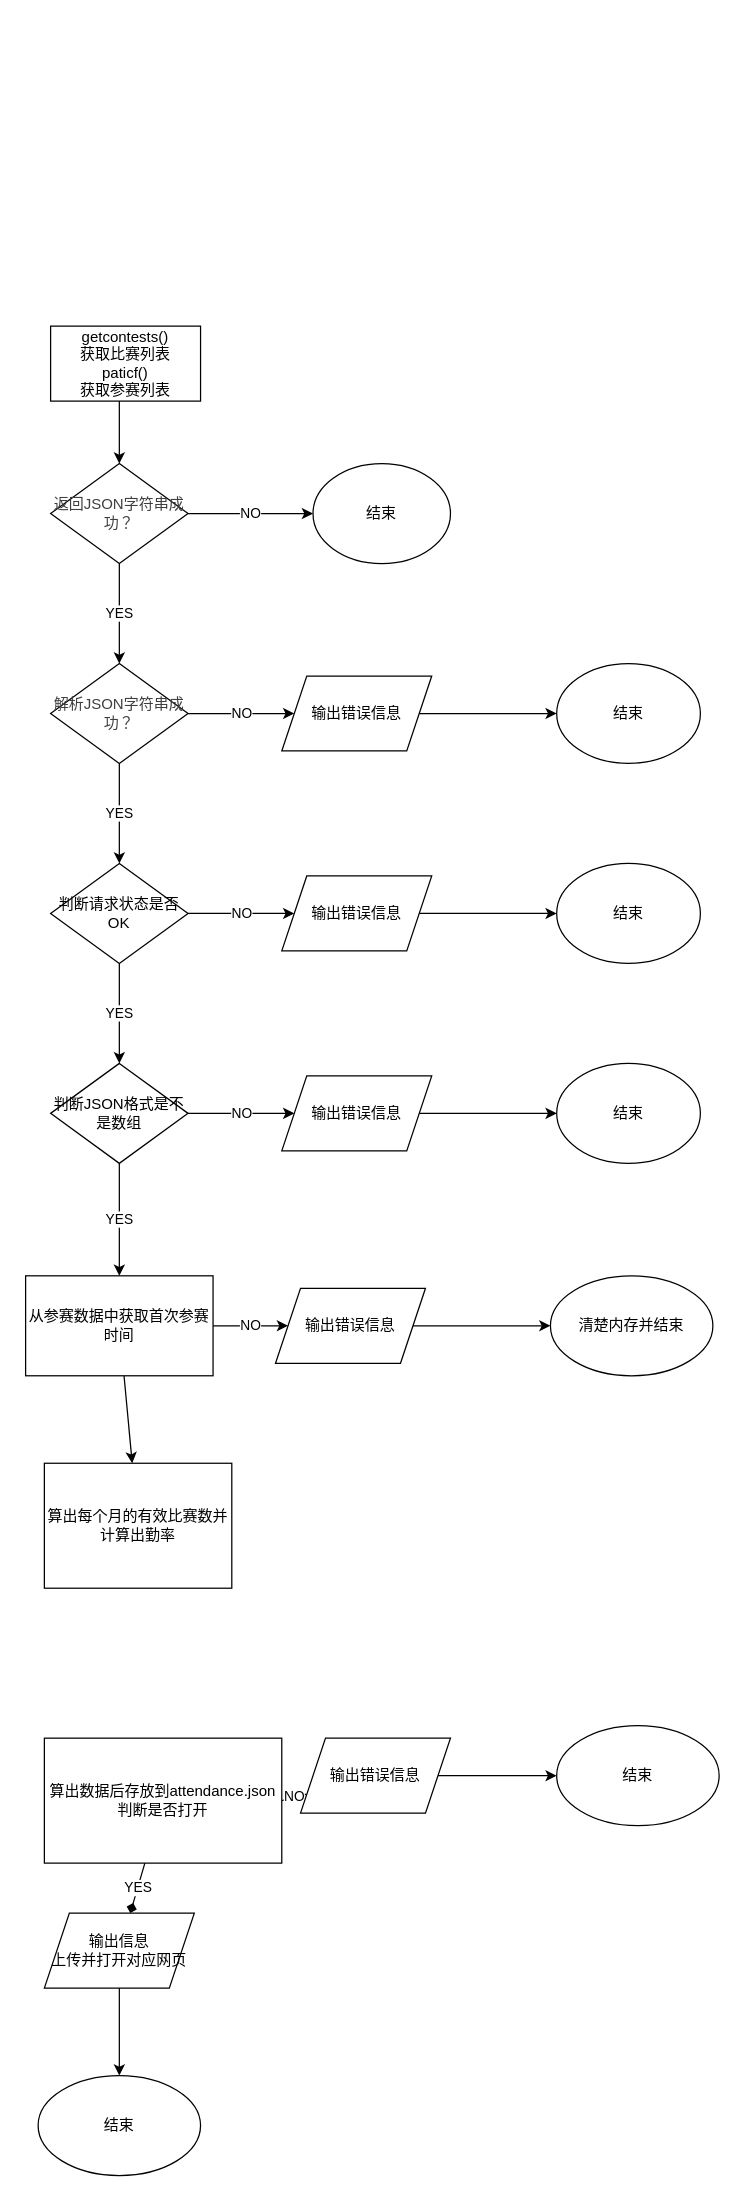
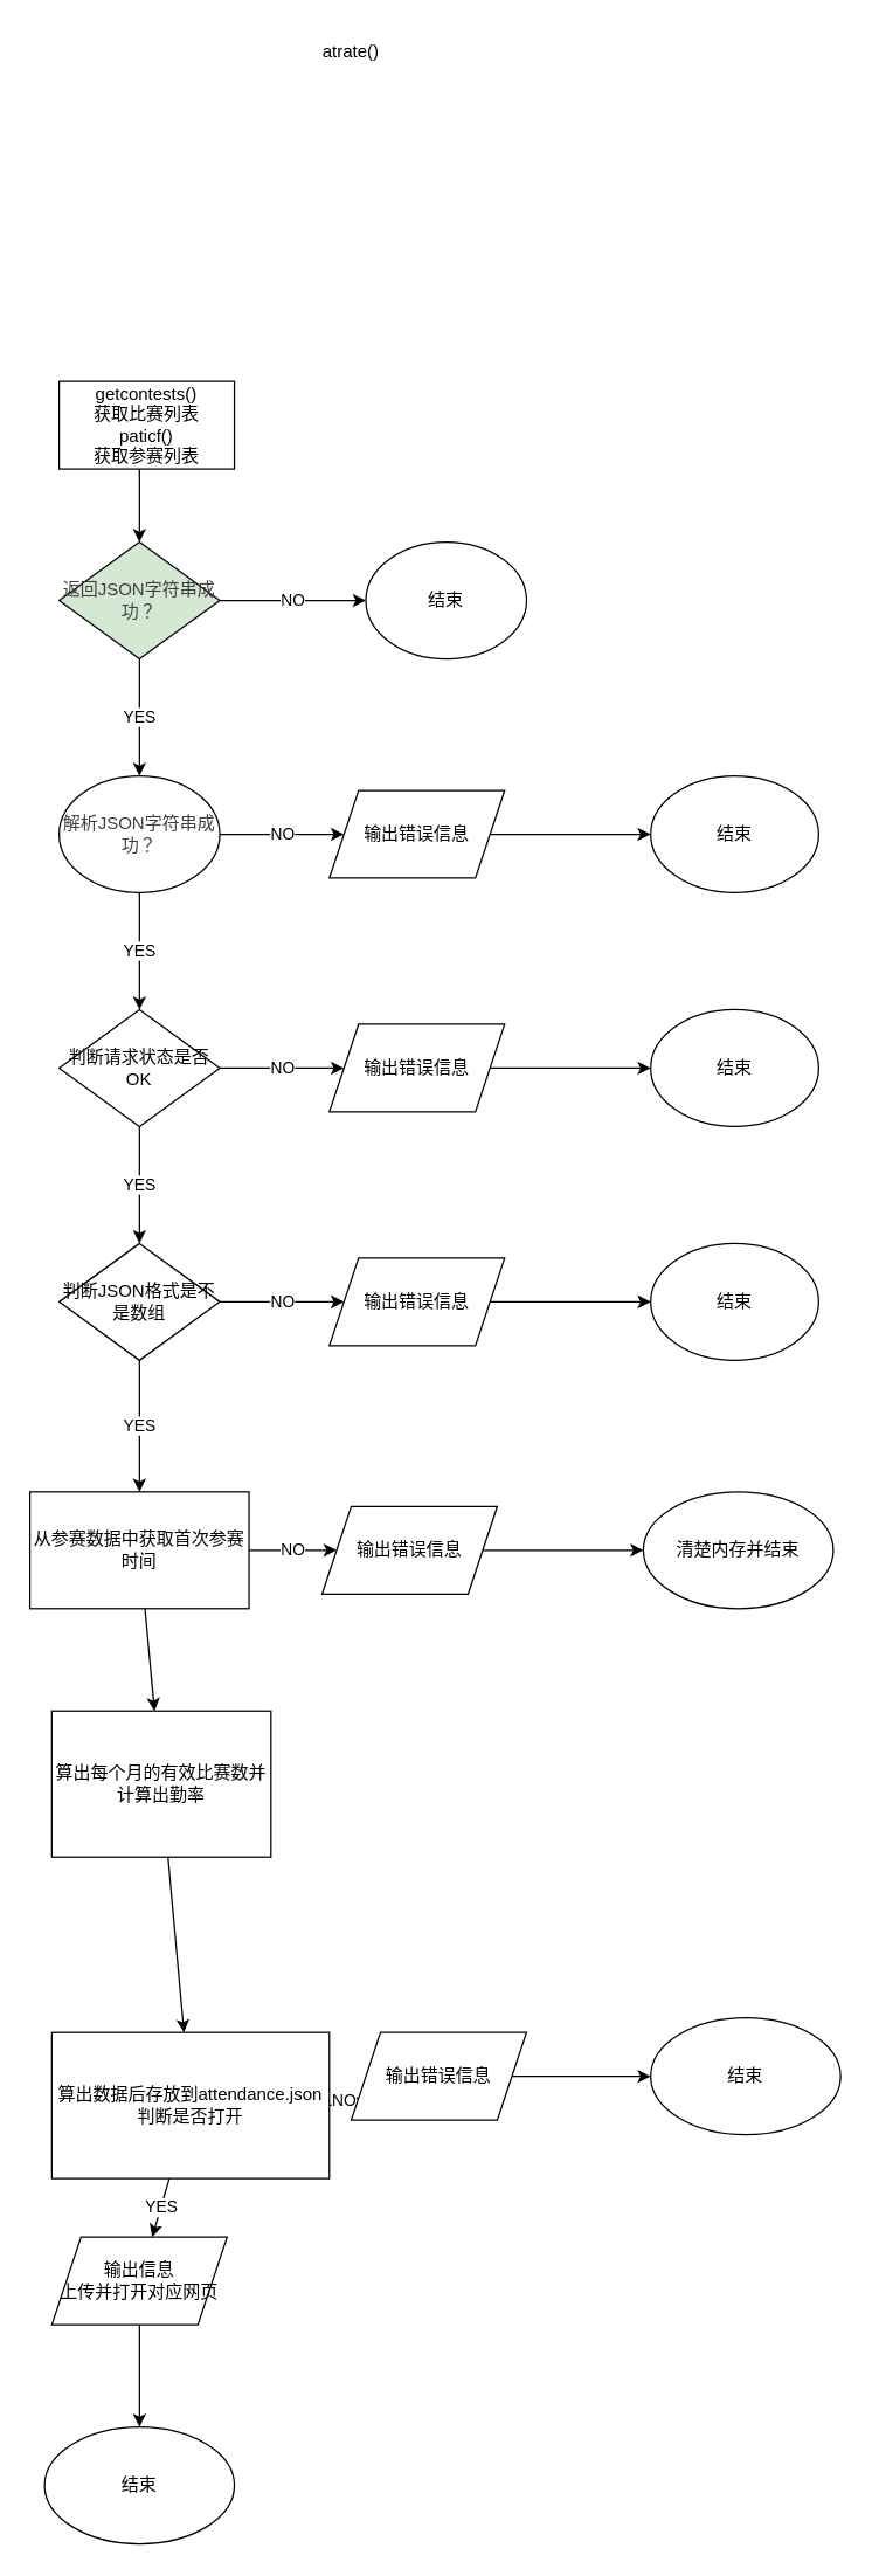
+ <mxCell id="2" value="atrate()" style="text;html=1;align=center;verticalAlign=middle;whiteSpace=wrap;rounded=0;" vertex="1" parent="1"><mxGeometry x="210" y="20" width="60" height="30" as="geometry" /></mxCell>
- <mxCell id="7" value="&lt;span style=&quot;color: rgb(63, 63, 63);&quot;&gt;返回JSON字符串成功？&lt;/span&gt;" style="rhombus;whiteSpace=wrap;html=1;" vertex="1" parent="1"><mxGeometry x="40" y="370" width="110" height="80" as="geometry" /></mxCell>
+ <mxCell id="7" value="&lt;span style=&quot;color: rgb(63, 63, 63);&quot;&gt;返回JSON字符串成功？&lt;/span&gt;" style="rhombus;whiteSpace=wrap;html=1;fillColor=#d5e8d4;" vertex="1" parent="1"><mxGeometry x="40" y="370" width="110" height="80" as="geometry" /></mxCell>
- <mxCell id="11" value="&lt;span style=&quot;color: rgb(63, 63, 63);&quot;&gt;解析JSON字符串成功？&lt;/span&gt;" style="rhombus;whiteSpace=wrap;html=1;" vertex="1" parent="1"><mxGeometry x="40" y="530" width="110" height="80" as="geometry" /></mxCell>
+ <mxCell id="11" value="&lt;span style=&quot;color: rgb(63, 63, 63);&quot;&gt;解析JSON字符串成功？&lt;/span&gt;" style="ellipse;whiteSpace=wrap;html=1;" vertex="1" parent="1"><mxGeometry x="40" y="530" width="110" height="80" as="geometry" /></mxCell>
+ <mxCell id="33" value="" style="edgeStyle=none;html=1;" edge="1" parent="1" source="34" target="37"><mxGeometry relative="1" as="geometry" /></mxCell>
- <mxCell id="36" value="YES" style="edgeStyle=none;html=1;endArrow=diamond;" edge="1" parent="1" source="37" target="42"><mxGeometry relative="1" as="geometry" /></mxCell>
+ <mxCell id="36" value="YES" style="edgeStyle=none;html=1;" edge="1" parent="1" source="37" target="42"><mxGeometry relative="1" as="geometry" /></mxCell>
